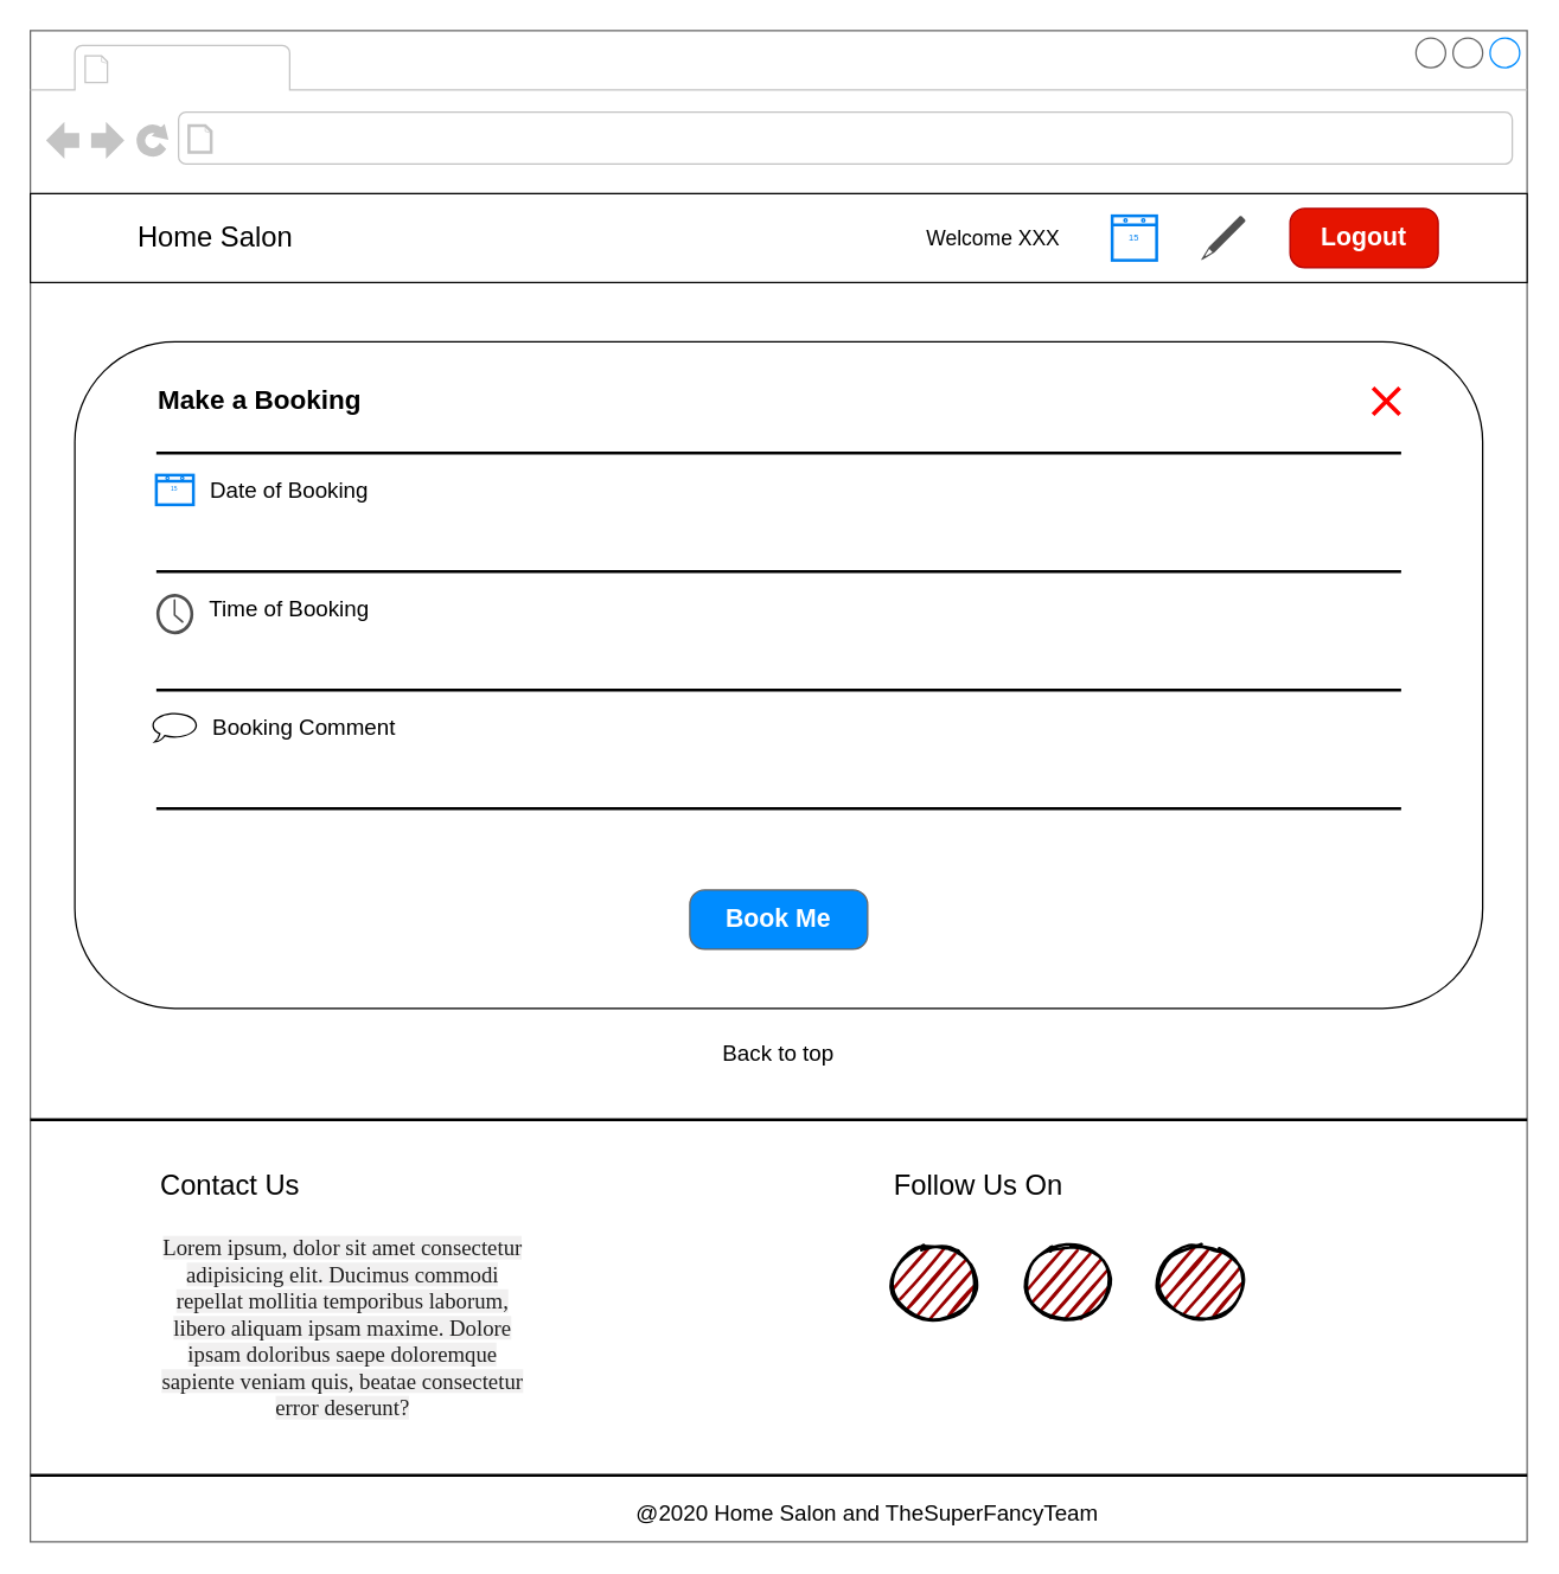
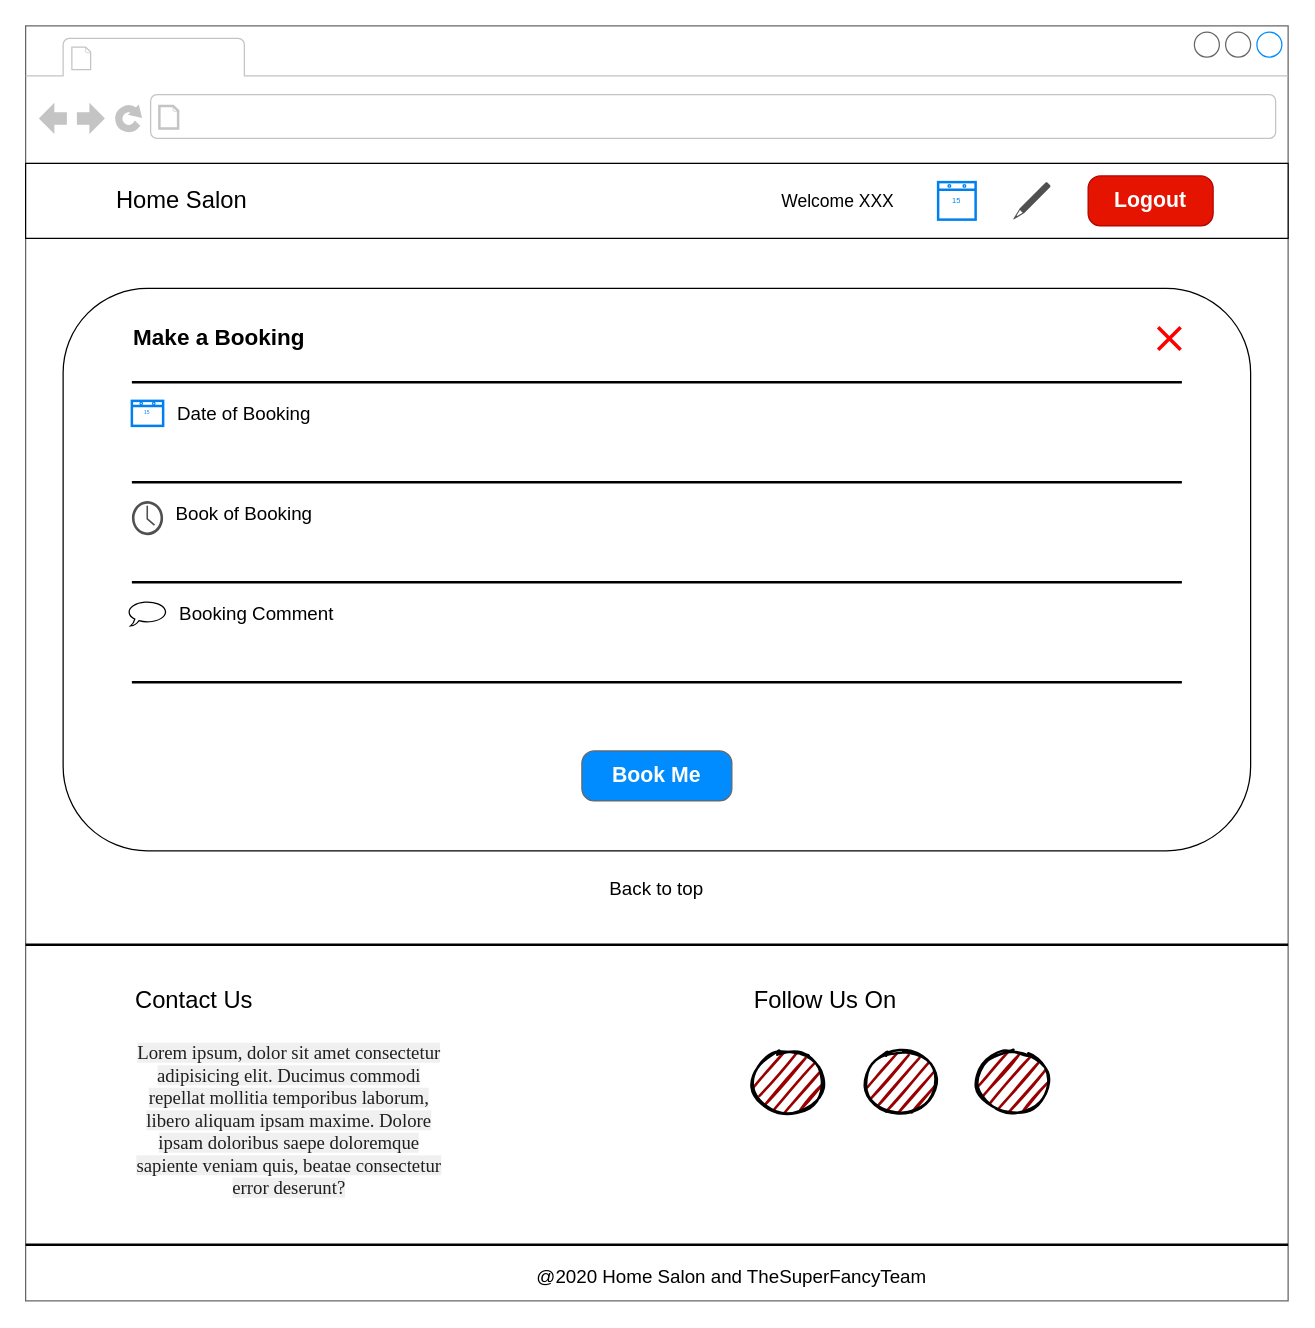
- <mxCell id="17" value="&lt;font style=&quot;font-size: 15px&quot;&gt;Time of Booking&lt;/font&gt;" style="text;html=1;strokeColor=none;fillColor=none;align=center;verticalAlign=middle;whiteSpace=wrap;rounded=0;" vertex="1" parent="2"><mxGeometry x="100" y="380" width="150" height="20" as="geometry" /></mxCell>
+ <mxCell id="17" value="&lt;font style=&quot;font-size: 15px&quot;&gt;Book of Booking&lt;/font&gt;" style="text;html=1;strokeColor=none;fillColor=none;align=center;verticalAlign=middle;whiteSpace=wrap;rounded=0;" vertex="1" parent="2"><mxGeometry x="100" y="380" width="150" height="20" as="geometry" /></mxCell>
